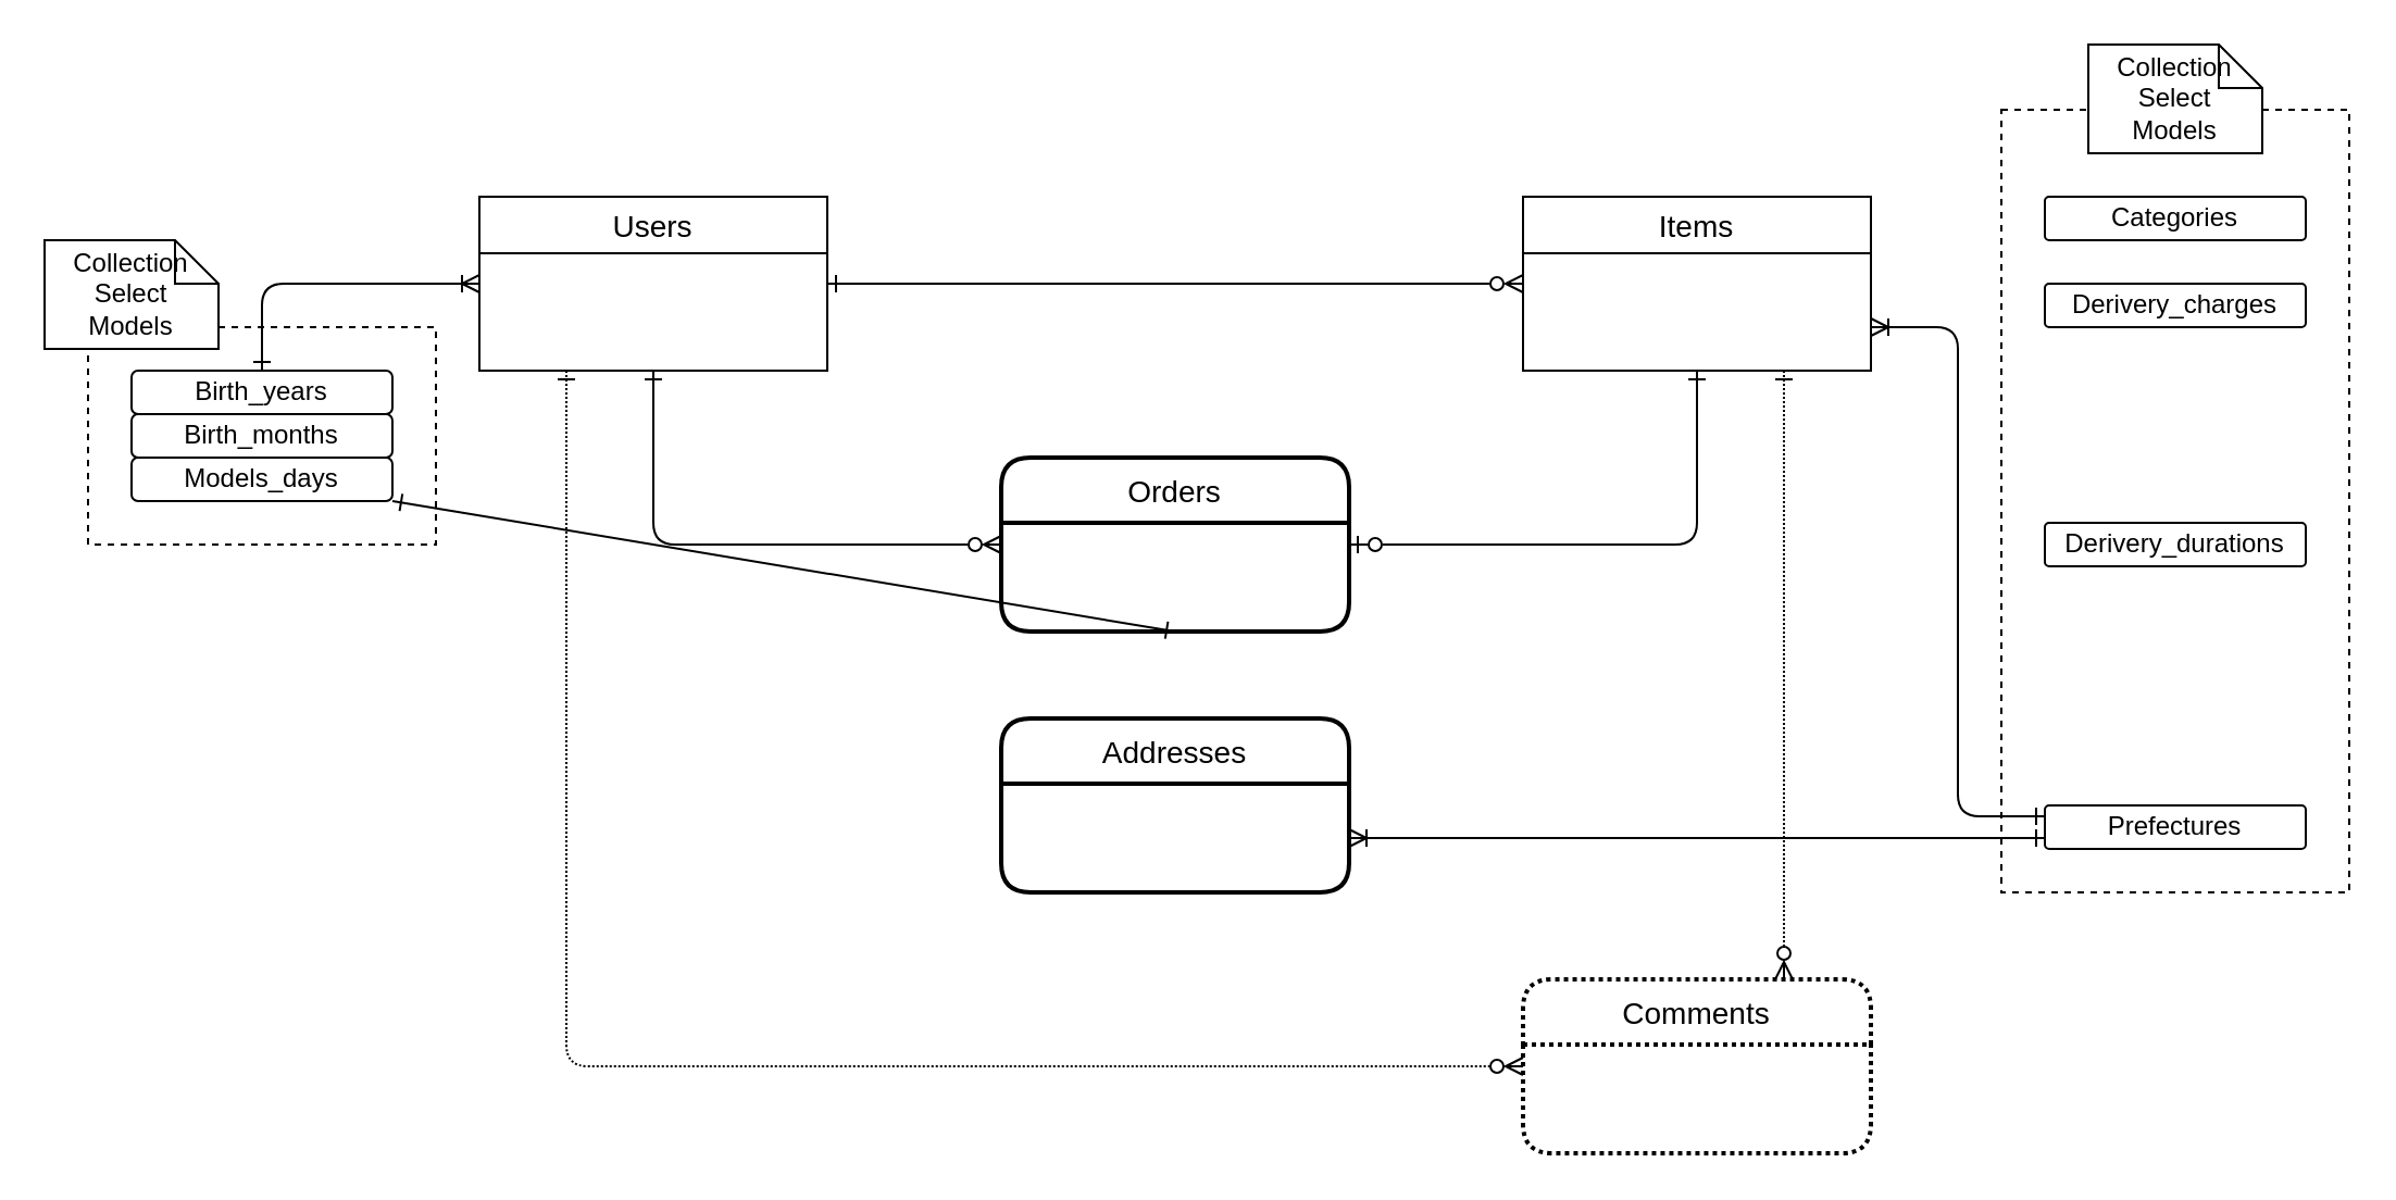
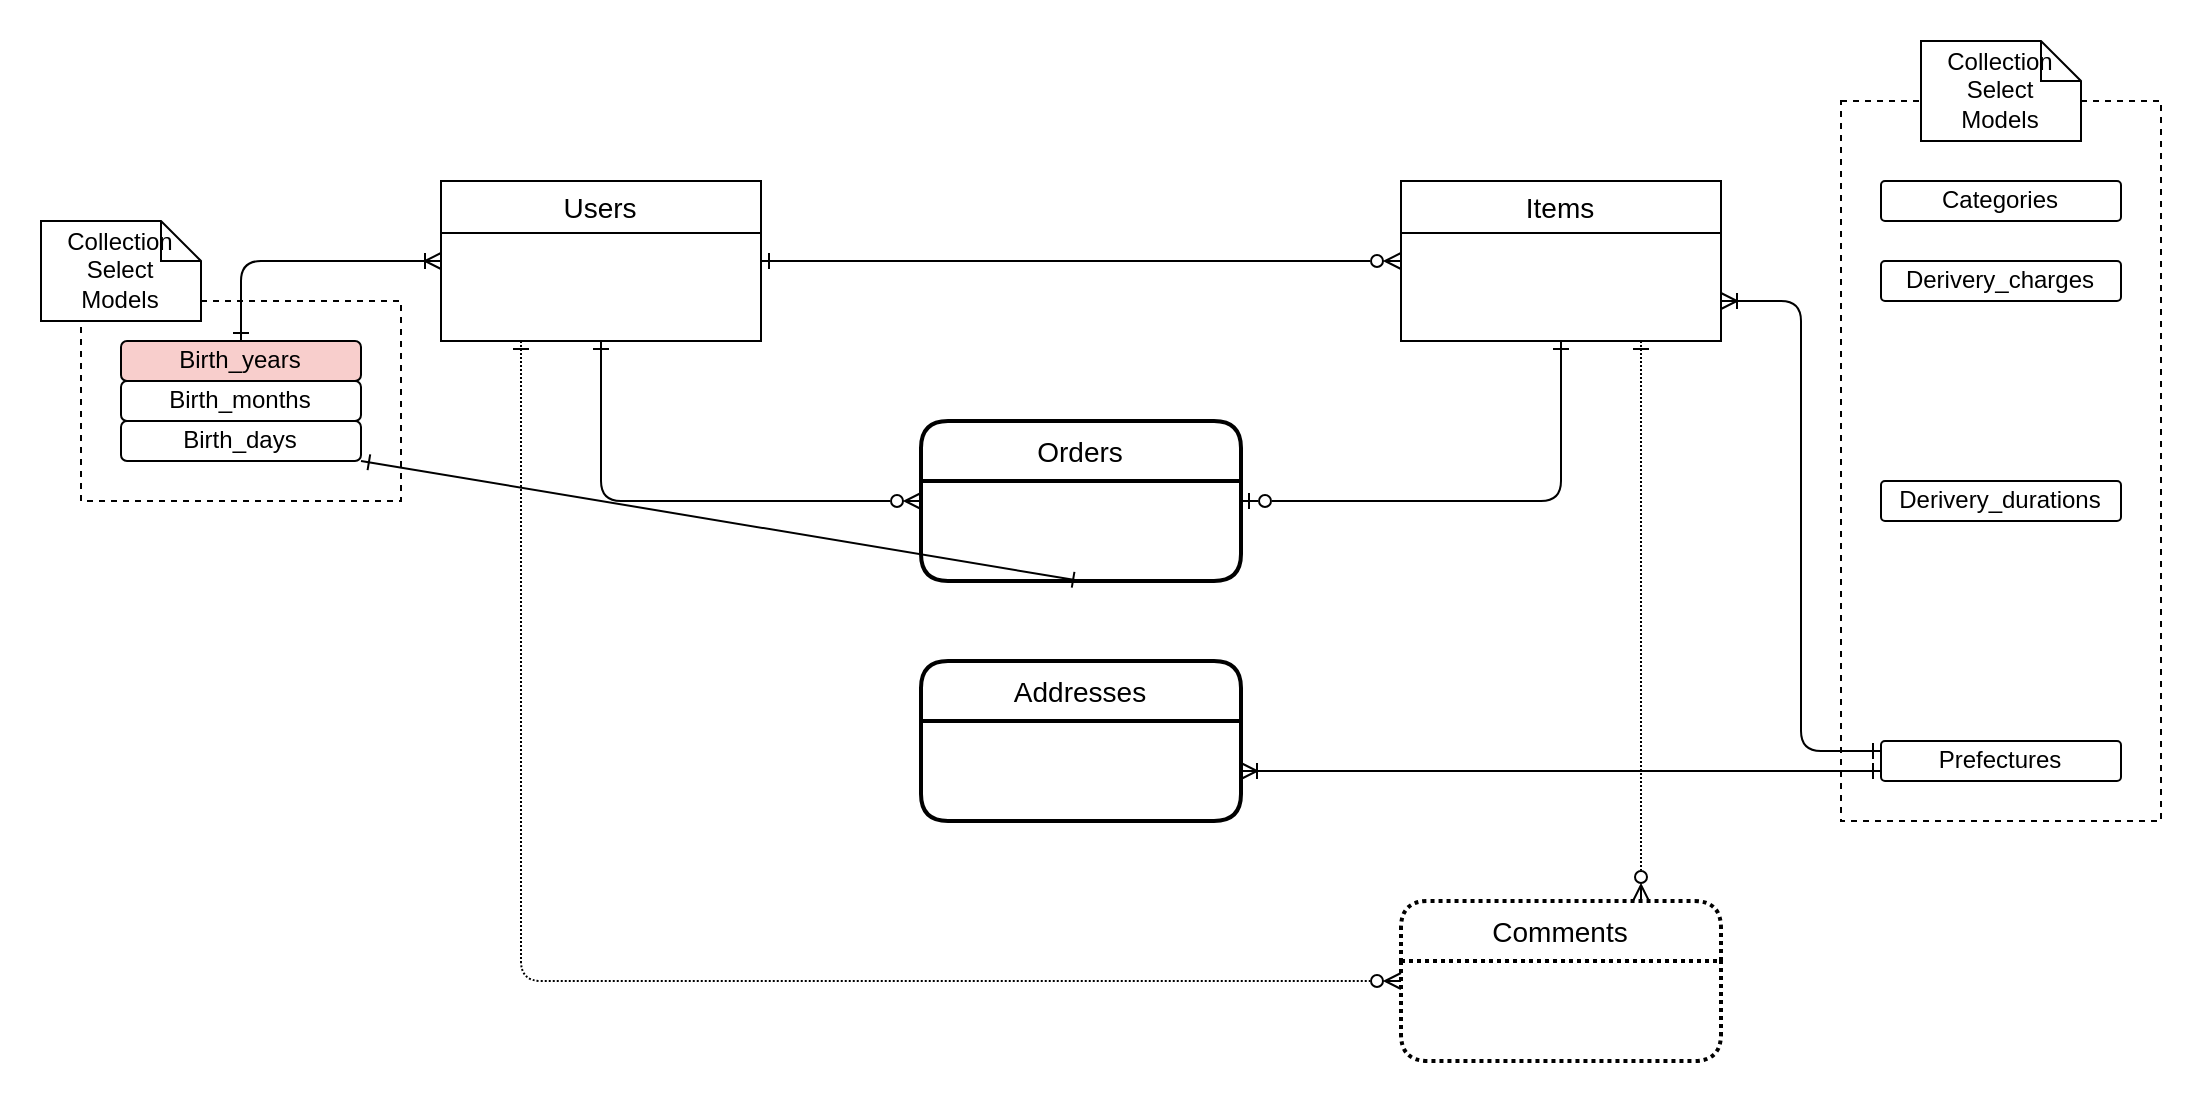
- <mxCell id="15" value="Birth_years" style="whiteSpace=wrap;html=1;align=center;rounded=1;" vertex="1" parent="1"><mxGeometry x="60" y="170" width="120" height="20" as="geometry" /></mxCell>
+ <mxCell id="15" value="Birth_years" style="whiteSpace=wrap;html=1;align=center;rounded=1;fillColor=#f8cecc;" vertex="1" parent="1"><mxGeometry x="60" y="170" width="120" height="20" as="geometry" /></mxCell>
- <mxCell id="16" value="Models_days" style="whiteSpace=wrap;html=1;align=center;rounded=1;" vertex="1" parent="1"><mxGeometry x="60" y="210" width="120" height="20" as="geometry" /></mxCell>
+ <mxCell id="16" value="Birth_days" style="whiteSpace=wrap;html=1;align=center;rounded=1;" vertex="1" parent="1"><mxGeometry x="60" y="210" width="120" height="20" as="geometry" /></mxCell>
